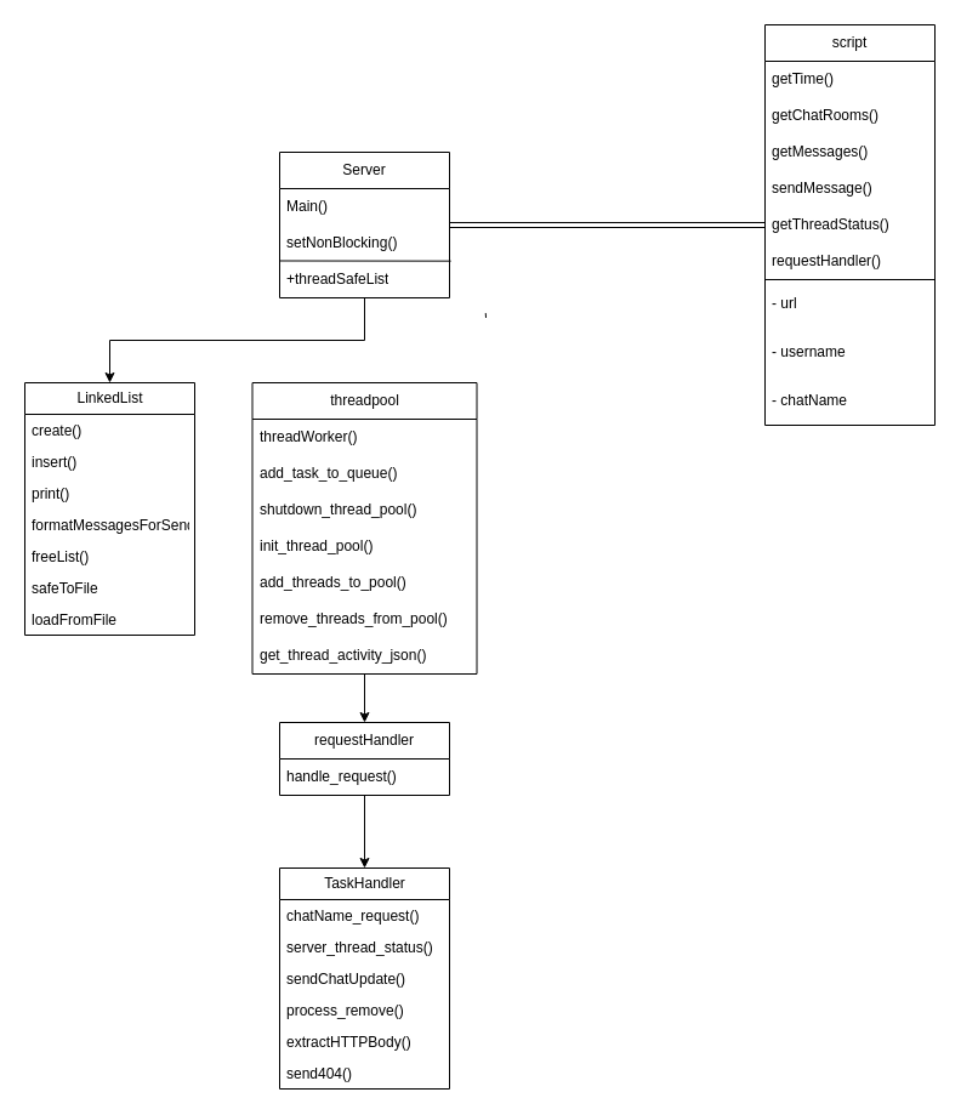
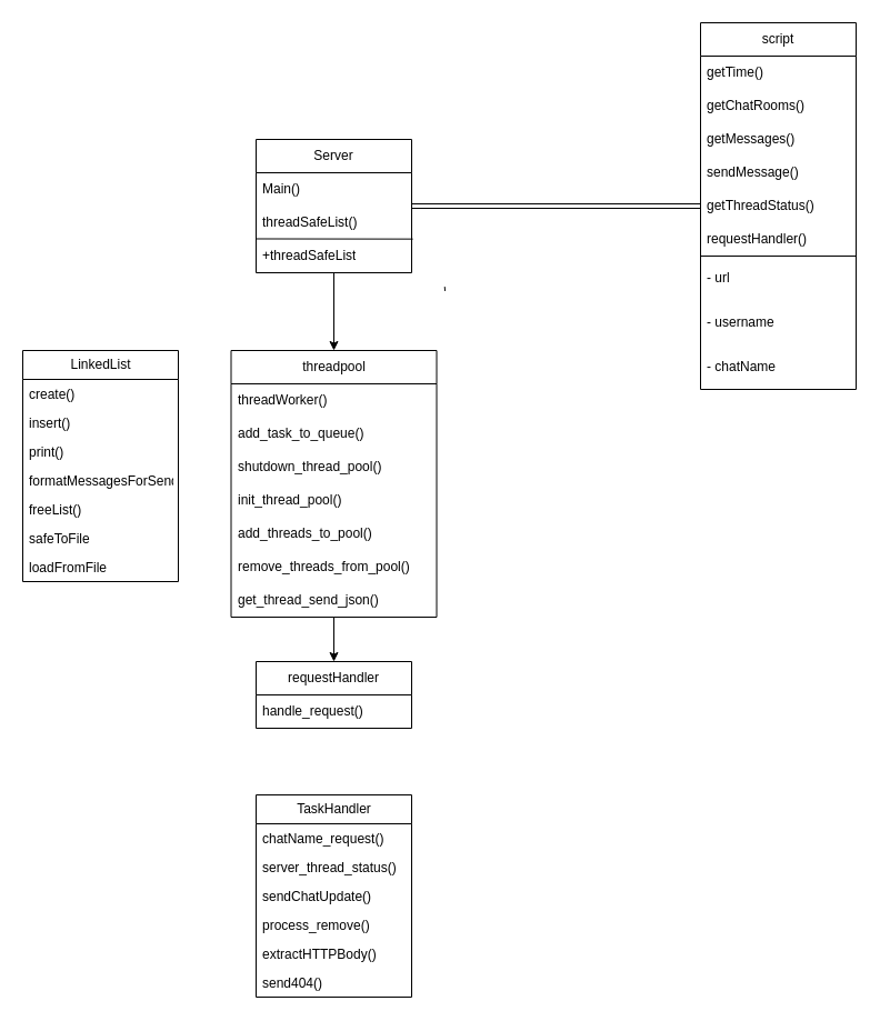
- <mxCell id="9" value="setNonBlocking()" style="text;strokeColor=none;fillColor=none;align=left;verticalAlign=middle;spacingLeft=4;spacingRight=4;overflow=hidden;points=[[0,0.5],[1,0.5]];portConstraint=eastwest;rotatable=0;whiteSpace=wrap;html=1;" vertex="1" parent="7"><mxGeometry y="60" width="140" height="30" as="geometry" /></mxCell>
+ <mxCell id="9" value="threadSafeList()" style="text;strokeColor=none;fillColor=none;align=left;verticalAlign=middle;spacingLeft=4;spacingRight=4;overflow=hidden;points=[[0,0.5],[1,0.5]];portConstraint=eastwest;rotatable=0;whiteSpace=wrap;html=1;" vertex="1" parent="7"><mxGeometry y="60" width="140" height="30" as="geometry" /></mxCell>
- <mxCell id="5" style="edgeStyle=orthogonalEdgeStyle;rounded=0;orthogonalLoop=1;jettySize=auto;html=1;exitX=0.5;exitY=1;exitDx=0;exitDy=0;entryX=0.5;entryY=0;entryDx=0;entryDy=0;" edge="1" parent="1" source="7" target="31"><mxGeometry relative="1" as="geometry" /></mxCell>
+ <mxCell id="4" style="edgeStyle=orthogonalEdgeStyle;rounded=0;orthogonalLoop=1;jettySize=auto;html=1;exitX=0.5;exitY=1;exitDx=0;exitDy=0;entryX=0.5;entryY=0;entryDx=0;entryDy=0;" edge="1" parent="1" source="7" target="13"><mxGeometry relative="1" as="geometry" /></mxCell>
- <mxCell id="20" value="get_thread_activity_json()" style="text;strokeColor=none;fillColor=none;align=left;verticalAlign=middle;spacingLeft=4;spacingRight=4;overflow=hidden;points=[[0,0.5],[1,0.5]];portConstraint=eastwest;rotatable=0;whiteSpace=wrap;html=1;" vertex="1" parent="13"><mxGeometry y="210" width="185" height="30" as="geometry" /></mxCell>
+ <mxCell id="20" value="get_thread_send_json()" style="text;strokeColor=none;fillColor=none;align=left;verticalAlign=middle;spacingLeft=4;spacingRight=4;overflow=hidden;points=[[0,0.5],[1,0.5]];portConstraint=eastwest;rotatable=0;whiteSpace=wrap;html=1;" vertex="1" parent="13"><mxGeometry y="210" width="185" height="30" as="geometry" /></mxCell>
- <mxCell id="21" style="edgeStyle=orthogonalEdgeStyle;rounded=0;orthogonalLoop=1;jettySize=auto;html=1;exitX=0.5;exitY=1;exitDx=0;exitDy=0;entryX=0.5;entryY=0;entryDx=0;entryDy=0;" edge="1" parent="1" source="22" target="24"><mxGeometry relative="1" as="geometry" /></mxCell>
